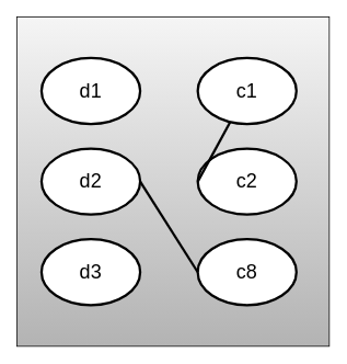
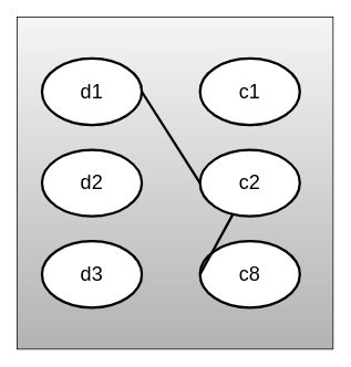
- <mxCell id="4" style="edgeStyle=none;html=1;exitX=0;exitY=0.5;exitDx=0;exitDy=0;strokeColor=#000000;fontSize=24;strokeWidth=3;endArrow=none;endFill=0;" parent="1" source="3" target="9" edge="1"><mxGeometry relative="1" as="geometry" /></mxCell>
+ <mxCell id="4" style="edgeStyle=none;html=1;exitX=0;exitY=0.5;exitDx=0;exitDy=0;entryX=1;entryY=0.5;entryDx=0;entryDy=0;strokeColor=#000000;fontSize=24;strokeWidth=3;endArrow=none;endFill=0;" parent="1" source="3" target="6" edge="1"><mxGeometry relative="1" as="geometry" /></mxCell>
- <mxCell id="10" style="edgeStyle=none;html=1;exitX=0;exitY=0.5;exitDx=0;exitDy=0;entryX=1;entryY=0.5;entryDx=0;entryDy=0;strokeColor=#000000;fontSize=24;strokeWidth=3;endArrow=none;endFill=0;" parent="1" source="5" target="7" edge="1"><mxGeometry relative="1" as="geometry"><mxPoint x="180" y="230" as="sourcePoint" /><mxPoint x="250" y="120" as="targetPoint" /></mxGeometry></mxCell>
+ <mxCell id="10" style="edgeStyle=none;html=1;exitX=0;exitY=0.5;exitDx=0;exitDy=0;strokeColor=#000000;fontSize=24;strokeWidth=3;endArrow=none;endFill=0;" parent="1" source="5" target="3" edge="1"><mxGeometry relative="1" as="geometry"><mxPoint x="180" y="230" as="sourcePoint" /><mxPoint x="250" y="120" as="targetPoint" /></mxGeometry></mxCell>
